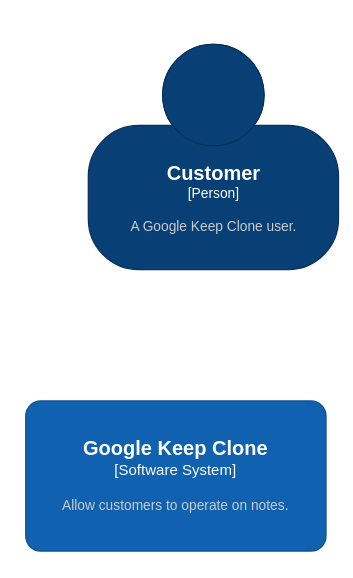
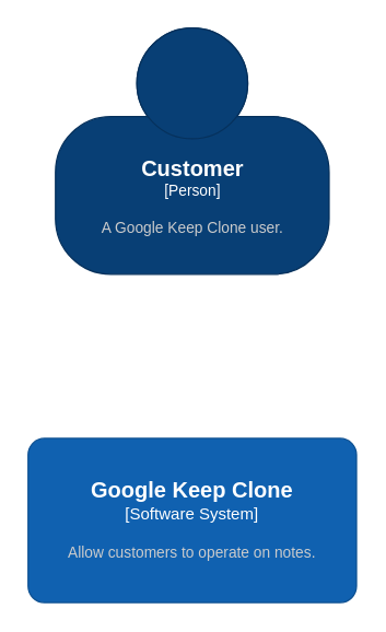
- <mxCell id="3" value="&lt;font style=&quot;font-size: 16px&quot;&gt;&lt;b&gt;Customer&lt;/b&gt;&lt;/font&gt;&lt;div&gt;[Person]&lt;/div&gt;&lt;br&gt;&lt;div&gt;&lt;font style=&quot;font-size: 11px&quot;&gt;&lt;font color=&quot;#cccccc&quot;&gt;A Google Keep Clone user.&lt;/font&gt;&lt;/div&gt;" style="html=1;fontSize=11;dashed=0;whitespace=wrap;fillColor=#083F75;strokeColor=#06315C;fontColor=#ffffff;shape=mxgraph.c4.person2;align=center;metaEdit=1;points=[[0.5,0,0],[1,0.5,0],[1,0.75,0],[0.75,1,0],[0.5,1,0],[0.25,1,0],[0,0.75,0],[0,0.5,0]];resizable=0;" parent="1" vertex="1"><mxGeometry x="70" y="35" width="200" height="180" as="geometry" /></mxCell>
+ <mxCell id="3" value="&lt;font style=&quot;font-size: 16px&quot;&gt;&lt;b&gt;Customer&lt;/b&gt;&lt;/font&gt;&lt;div&gt;[Person]&lt;/div&gt;&lt;br&gt;&lt;div&gt;&lt;font style=&quot;font-size: 11px&quot;&gt;&lt;font color=&quot;#cccccc&quot;&gt;A Google Keep Clone user.&lt;/font&gt;&lt;/div&gt;" style="html=1;fontSize=11;dashed=0;whitespace=wrap;fillColor=#083F75;strokeColor=#06315C;fontColor=#ffffff;shape=mxgraph.c4.person2;align=center;metaEdit=1;points=[[0.5,0,0],[1,0.5,0],[1,0.75,0],[0.75,1,0],[0.5,1,0],[0.25,1,0],[0,0.75,0],[0,0.5,0]];resizable=0;" parent="1" vertex="1"><mxGeometry x="40" y="20" width="200" height="180" as="geometry" /></mxCell>
